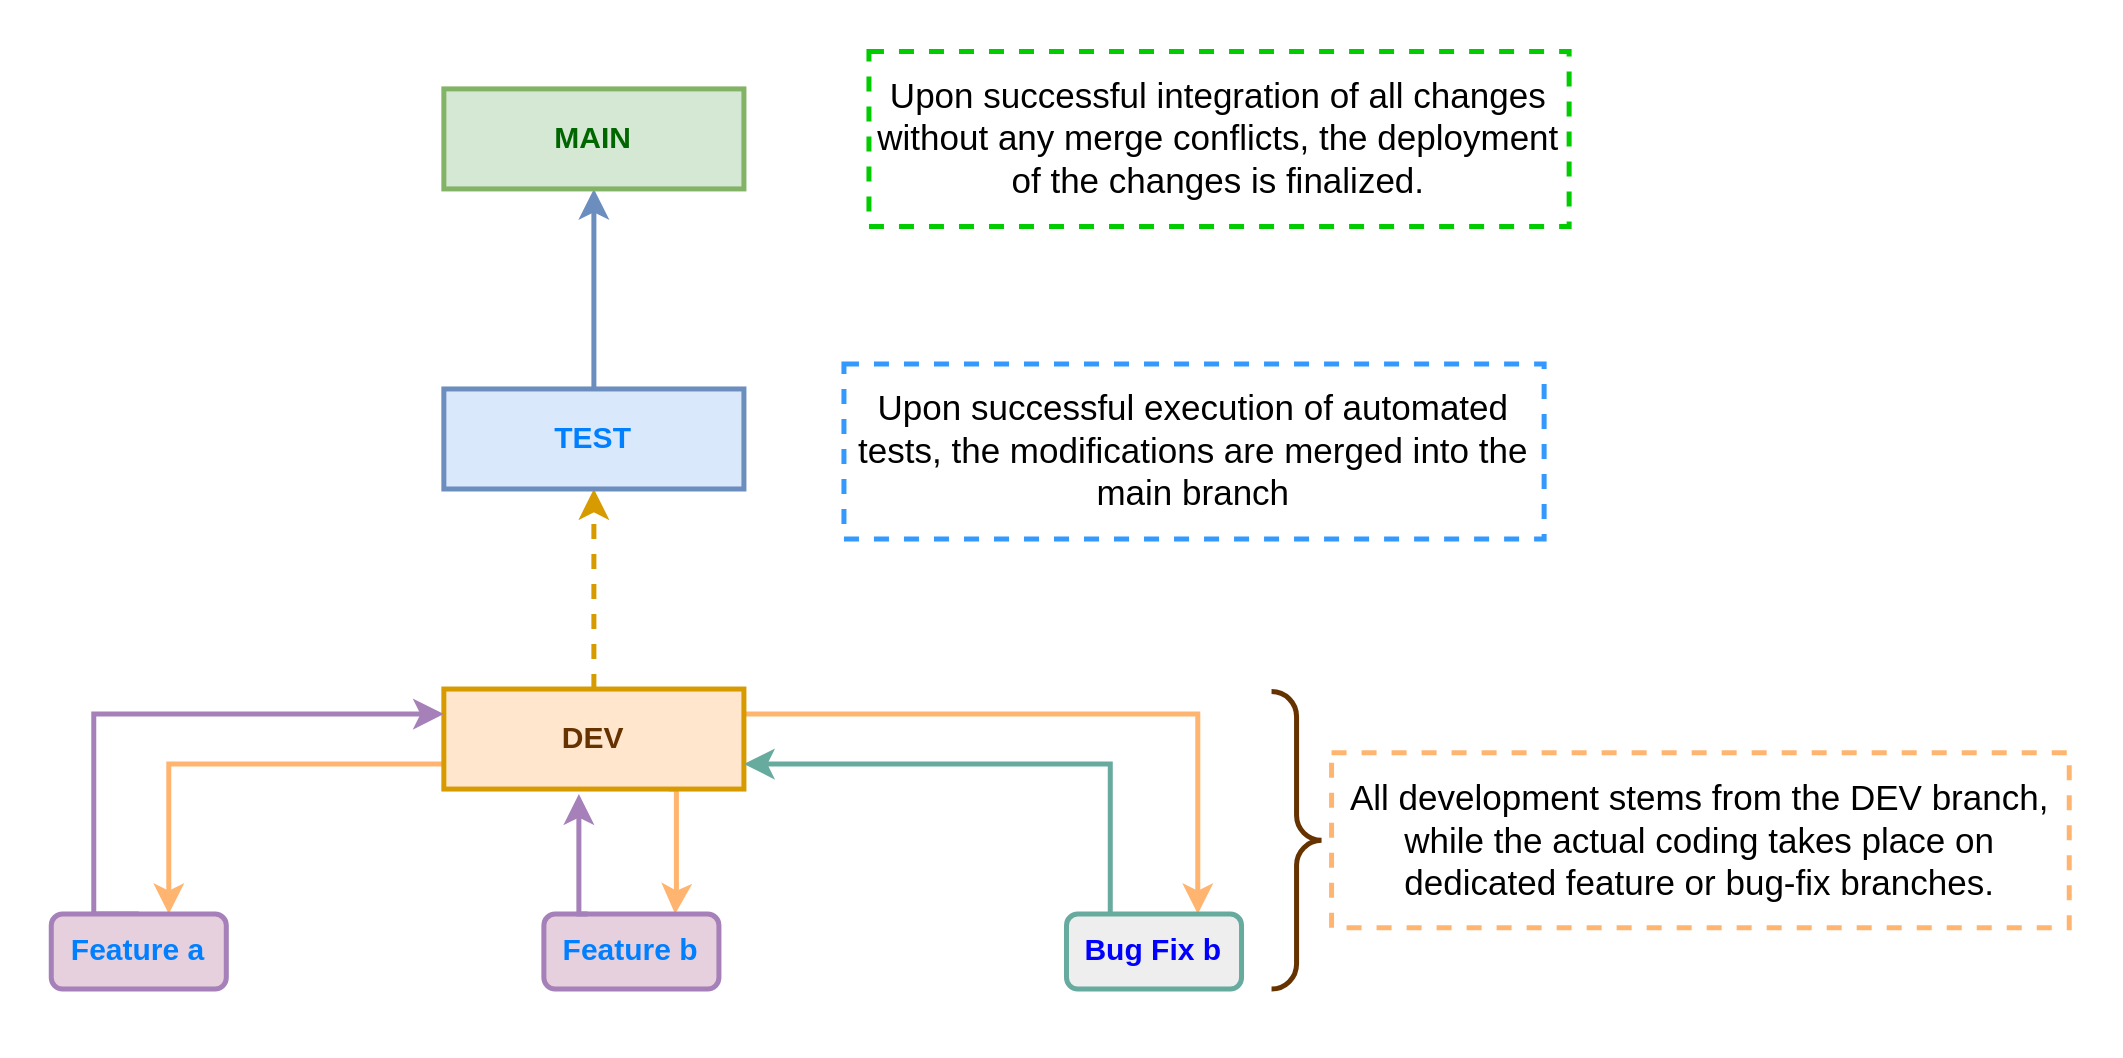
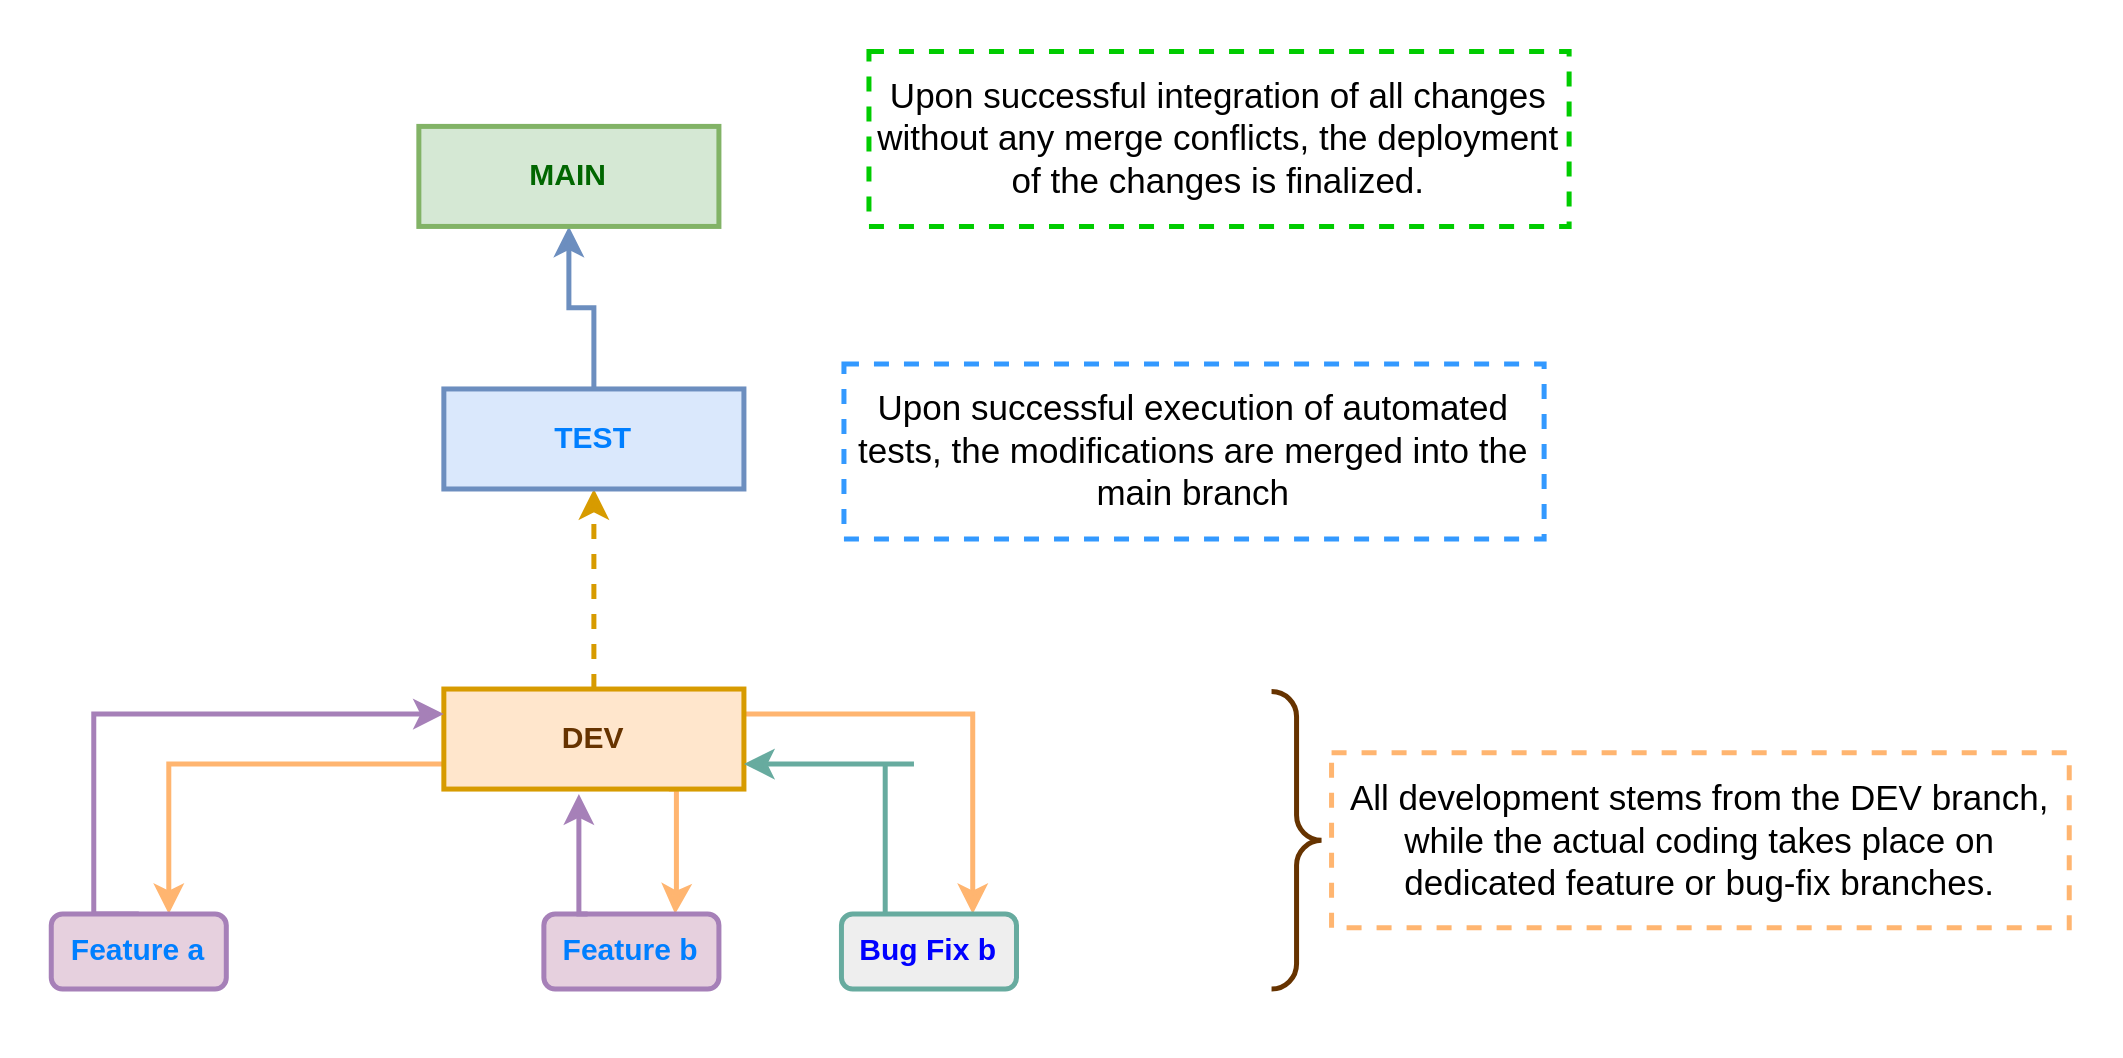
- <mxCell id="9" value="&lt;b&gt;&lt;font color=&quot;#006600&quot;&gt;MAIN&lt;/font&gt;&lt;/b&gt;" style="rounded=0;whiteSpace=wrap;html=1;fillColor=#d5e8d4;strokeColor=#82b366;strokeWidth=2;" vertex="1" parent="1"><mxGeometry x="177" y="35" width="120" height="40" as="geometry" /></mxCell>
+ <mxCell id="9" value="&lt;b&gt;&lt;font color=&quot;#006600&quot;&gt;MAIN&lt;/font&gt;&lt;/b&gt;" style="rounded=0;whiteSpace=wrap;html=1;fillColor=#d5e8d4;strokeColor=#82b366;strokeWidth=2;" vertex="1" parent="1"><mxGeometry x="167" y="50" width="120" height="40" as="geometry" /></mxCell>
- <mxCell id="14" value="&lt;b&gt;&lt;font color=&quot;#0000ff&quot;&gt;Bug Fix b&lt;/font&gt;&lt;/b&gt;" style="rounded=1;whiteSpace=wrap;html=1;fillColor=#eeeeee;strokeColor=#67AB9F;strokeWidth=2;" vertex="1" parent="1"><mxGeometry x="426" y="365" width="70" height="30" as="geometry" /></mxCell>
+ <mxCell id="14" value="&lt;b&gt;&lt;font color=&quot;#0000ff&quot;&gt;Bug Fix b&lt;/font&gt;&lt;/b&gt;" style="rounded=1;whiteSpace=wrap;html=1;fillColor=#eeeeee;strokeColor=#67AB9F;strokeWidth=2;" vertex="1" parent="1"><mxGeometry x="336" y="365" width="70" height="30" as="geometry" /></mxCell>
